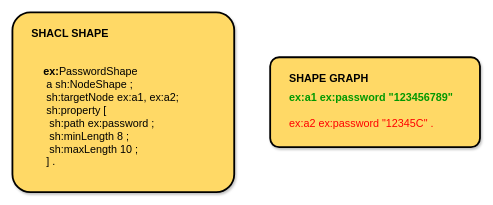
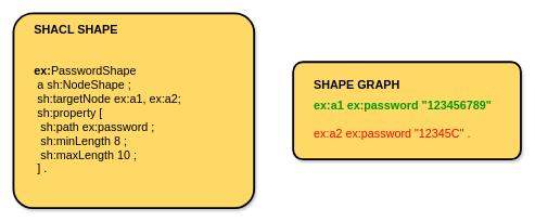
- <mxCell id="3" value="SHACL SHAPE" style="text;html=1;strokeColor=none;fillColor=none;align=left;verticalAlign=middle;whiteSpace=wrap;rounded=0;fontSize=18;fontStyle=1" vertex="1" parent="1"><mxGeometry x="50" y="40" width="140" height="30" as="geometry" /></mxCell>
+ <mxCell id="3" value="SHACL SHAPE" style="text;html=1;strokeColor=none;fillColor=none;align=left;verticalAlign=middle;whiteSpace=wrap;rounded=0;fontSize=18;fontStyle=1" vertex="1" parent="1"><mxGeometry x="50" y="30" width="140" height="30" as="geometry" /></mxCell>
- <mxCell id="4" value="&lt;div style=&quot;font-size: 18px;&quot;&gt;&lt;font style=&quot;font-size: 18px;&quot;&gt;&lt;b&gt;ex:&lt;/b&gt;PasswordShape&lt;/font&gt;&lt;/div&gt;&lt;div style=&quot;font-size: 18px;&quot;&gt;&lt;font style=&quot;font-size: 18px;&quot;&gt; &lt;span style=&quot;white-space: pre;&quot;&gt; &lt;/span&gt;a sh:NodeShape ;&lt;/font&gt;&lt;/div&gt;&lt;div style=&quot;font-size: 18px;&quot;&gt;&lt;font style=&quot;font-size: 18px;&quot;&gt;&lt;span style=&quot;&quot;&gt; &lt;/span&gt;&lt;span style=&quot;white-space: pre;&quot;&gt; &lt;/span&gt;sh:targetNode ex:a1, ex:a2;&lt;/font&gt;&lt;/div&gt;&lt;div style=&quot;font-size: 18px;&quot;&gt;&lt;font style=&quot;font-size: 18px;&quot;&gt;&lt;span style=&quot;&quot;&gt; &lt;/span&gt;&lt;span style=&quot;white-space: pre;&quot;&gt; &lt;/span&gt;sh:property [&lt;/font&gt;&lt;/div&gt;&lt;div style=&quot;font-size: 18px;&quot;&gt;&lt;font style=&quot;font-size: 18px;&quot;&gt;&lt;span style=&quot;&quot;&gt;  &lt;/span&gt;&lt;span style=&quot;white-space: pre;&quot;&gt; &lt;/span&gt;&lt;span style=&quot;white-space: pre;&quot;&gt; &lt;/span&gt;sh:path ex:password ;&lt;/font&gt;&lt;/div&gt;&lt;div style=&quot;font-size: 18px;&quot;&gt;&lt;font style=&quot;font-size: 18px;&quot;&gt;&lt;span style=&quot;&quot;&gt;  &lt;/span&gt;&lt;span style=&quot;white-space: pre;&quot;&gt; &lt;/span&gt;&lt;span style=&quot;white-space: pre;&quot;&gt; &lt;/span&gt;sh:minLength 8 ;&lt;/font&gt;&lt;/div&gt;&lt;div style=&quot;font-size: 18px;&quot;&gt;&lt;font style=&quot;font-size: 18px;&quot;&gt;&lt;span style=&quot;&quot;&gt;  &lt;/span&gt;&lt;span style=&quot;white-space: pre;&quot;&gt; &lt;/span&gt;&lt;span style=&quot;white-space: pre;&quot;&gt; &lt;/span&gt;sh:maxLength 10 ;&lt;/font&gt;&lt;/div&gt;&lt;div style=&quot;font-size: 18px;&quot;&gt;&lt;font style=&quot;font-size: 18px;&quot;&gt; &lt;span style=&quot;white-space: pre;&quot;&gt; &lt;/span&gt;] .&lt;/font&gt;&lt;/div&gt;" style="text;html=1;strokeColor=none;fillColor=none;align=left;verticalAlign=middle;whiteSpace=wrap;rounded=0;" vertex="1" parent="1"><mxGeometry x="70" y="80" width="310" height="230" as="geometry" /></mxCell>
+ <mxCell id="4" value="&lt;div style=&quot;font-size: 18px;&quot;&gt;&lt;font style=&quot;font-size: 18px;&quot;&gt;&lt;b&gt;ex:&lt;/b&gt;PasswordShape&lt;/font&gt;&lt;/div&gt;&lt;div style=&quot;font-size: 18px;&quot;&gt;&lt;font style=&quot;font-size: 18px;&quot;&gt; &lt;span style=&quot;white-space: pre;&quot;&gt; &lt;/span&gt;a sh:NodeShape ;&lt;/font&gt;&lt;/div&gt;&lt;div style=&quot;font-size: 18px;&quot;&gt;&lt;font style=&quot;font-size: 18px;&quot;&gt;&lt;span style=&quot;&quot;&gt; &lt;/span&gt;&lt;span style=&quot;white-space: pre;&quot;&gt; &lt;/span&gt;sh:targetNode ex:a1, ex:a2;&lt;/font&gt;&lt;/div&gt;&lt;div style=&quot;font-size: 18px;&quot;&gt;&lt;font style=&quot;font-size: 18px;&quot;&gt;&lt;span style=&quot;&quot;&gt; &lt;/span&gt;&lt;span style=&quot;white-space: pre;&quot;&gt; &lt;/span&gt;sh:property [&lt;/font&gt;&lt;/div&gt;&lt;div style=&quot;font-size: 18px;&quot;&gt;&lt;font style=&quot;font-size: 18px;&quot;&gt;&lt;span style=&quot;&quot;&gt;  &lt;/span&gt;&lt;span style=&quot;white-space: pre;&quot;&gt; &lt;/span&gt;&lt;span style=&quot;white-space: pre;&quot;&gt; &lt;/span&gt;sh:path ex:password ;&lt;/font&gt;&lt;/div&gt;&lt;div style=&quot;font-size: 18px;&quot;&gt;&lt;font style=&quot;font-size: 18px;&quot;&gt;&lt;span style=&quot;&quot;&gt;  &lt;/span&gt;&lt;span style=&quot;white-space: pre;&quot;&gt; &lt;/span&gt;&lt;span style=&quot;white-space: pre;&quot;&gt; &lt;/span&gt;sh:minLength 8 ;&lt;/font&gt;&lt;/div&gt;&lt;div style=&quot;font-size: 18px;&quot;&gt;&lt;font style=&quot;font-size: 18px;&quot;&gt;&lt;span style=&quot;&quot;&gt;  &lt;/span&gt;&lt;span style=&quot;white-space: pre;&quot;&gt; &lt;/span&gt;&lt;span style=&quot;white-space: pre;&quot;&gt; &lt;/span&gt;sh:maxLength 10 ;&lt;/font&gt;&lt;/div&gt;&lt;div style=&quot;font-size: 18px;&quot;&gt;&lt;font style=&quot;font-size: 18px;&quot;&gt; &lt;span style=&quot;white-space: pre;&quot;&gt; &lt;/span&gt;] .&lt;/font&gt;&lt;/div&gt;" style="text;html=1;strokeColor=none;fillColor=none;align=left;verticalAlign=middle;whiteSpace=wrap;rounded=0;" vertex="1" parent="1"><mxGeometry x="50" y="70" width="310" height="230" as="geometry" /></mxCell>
